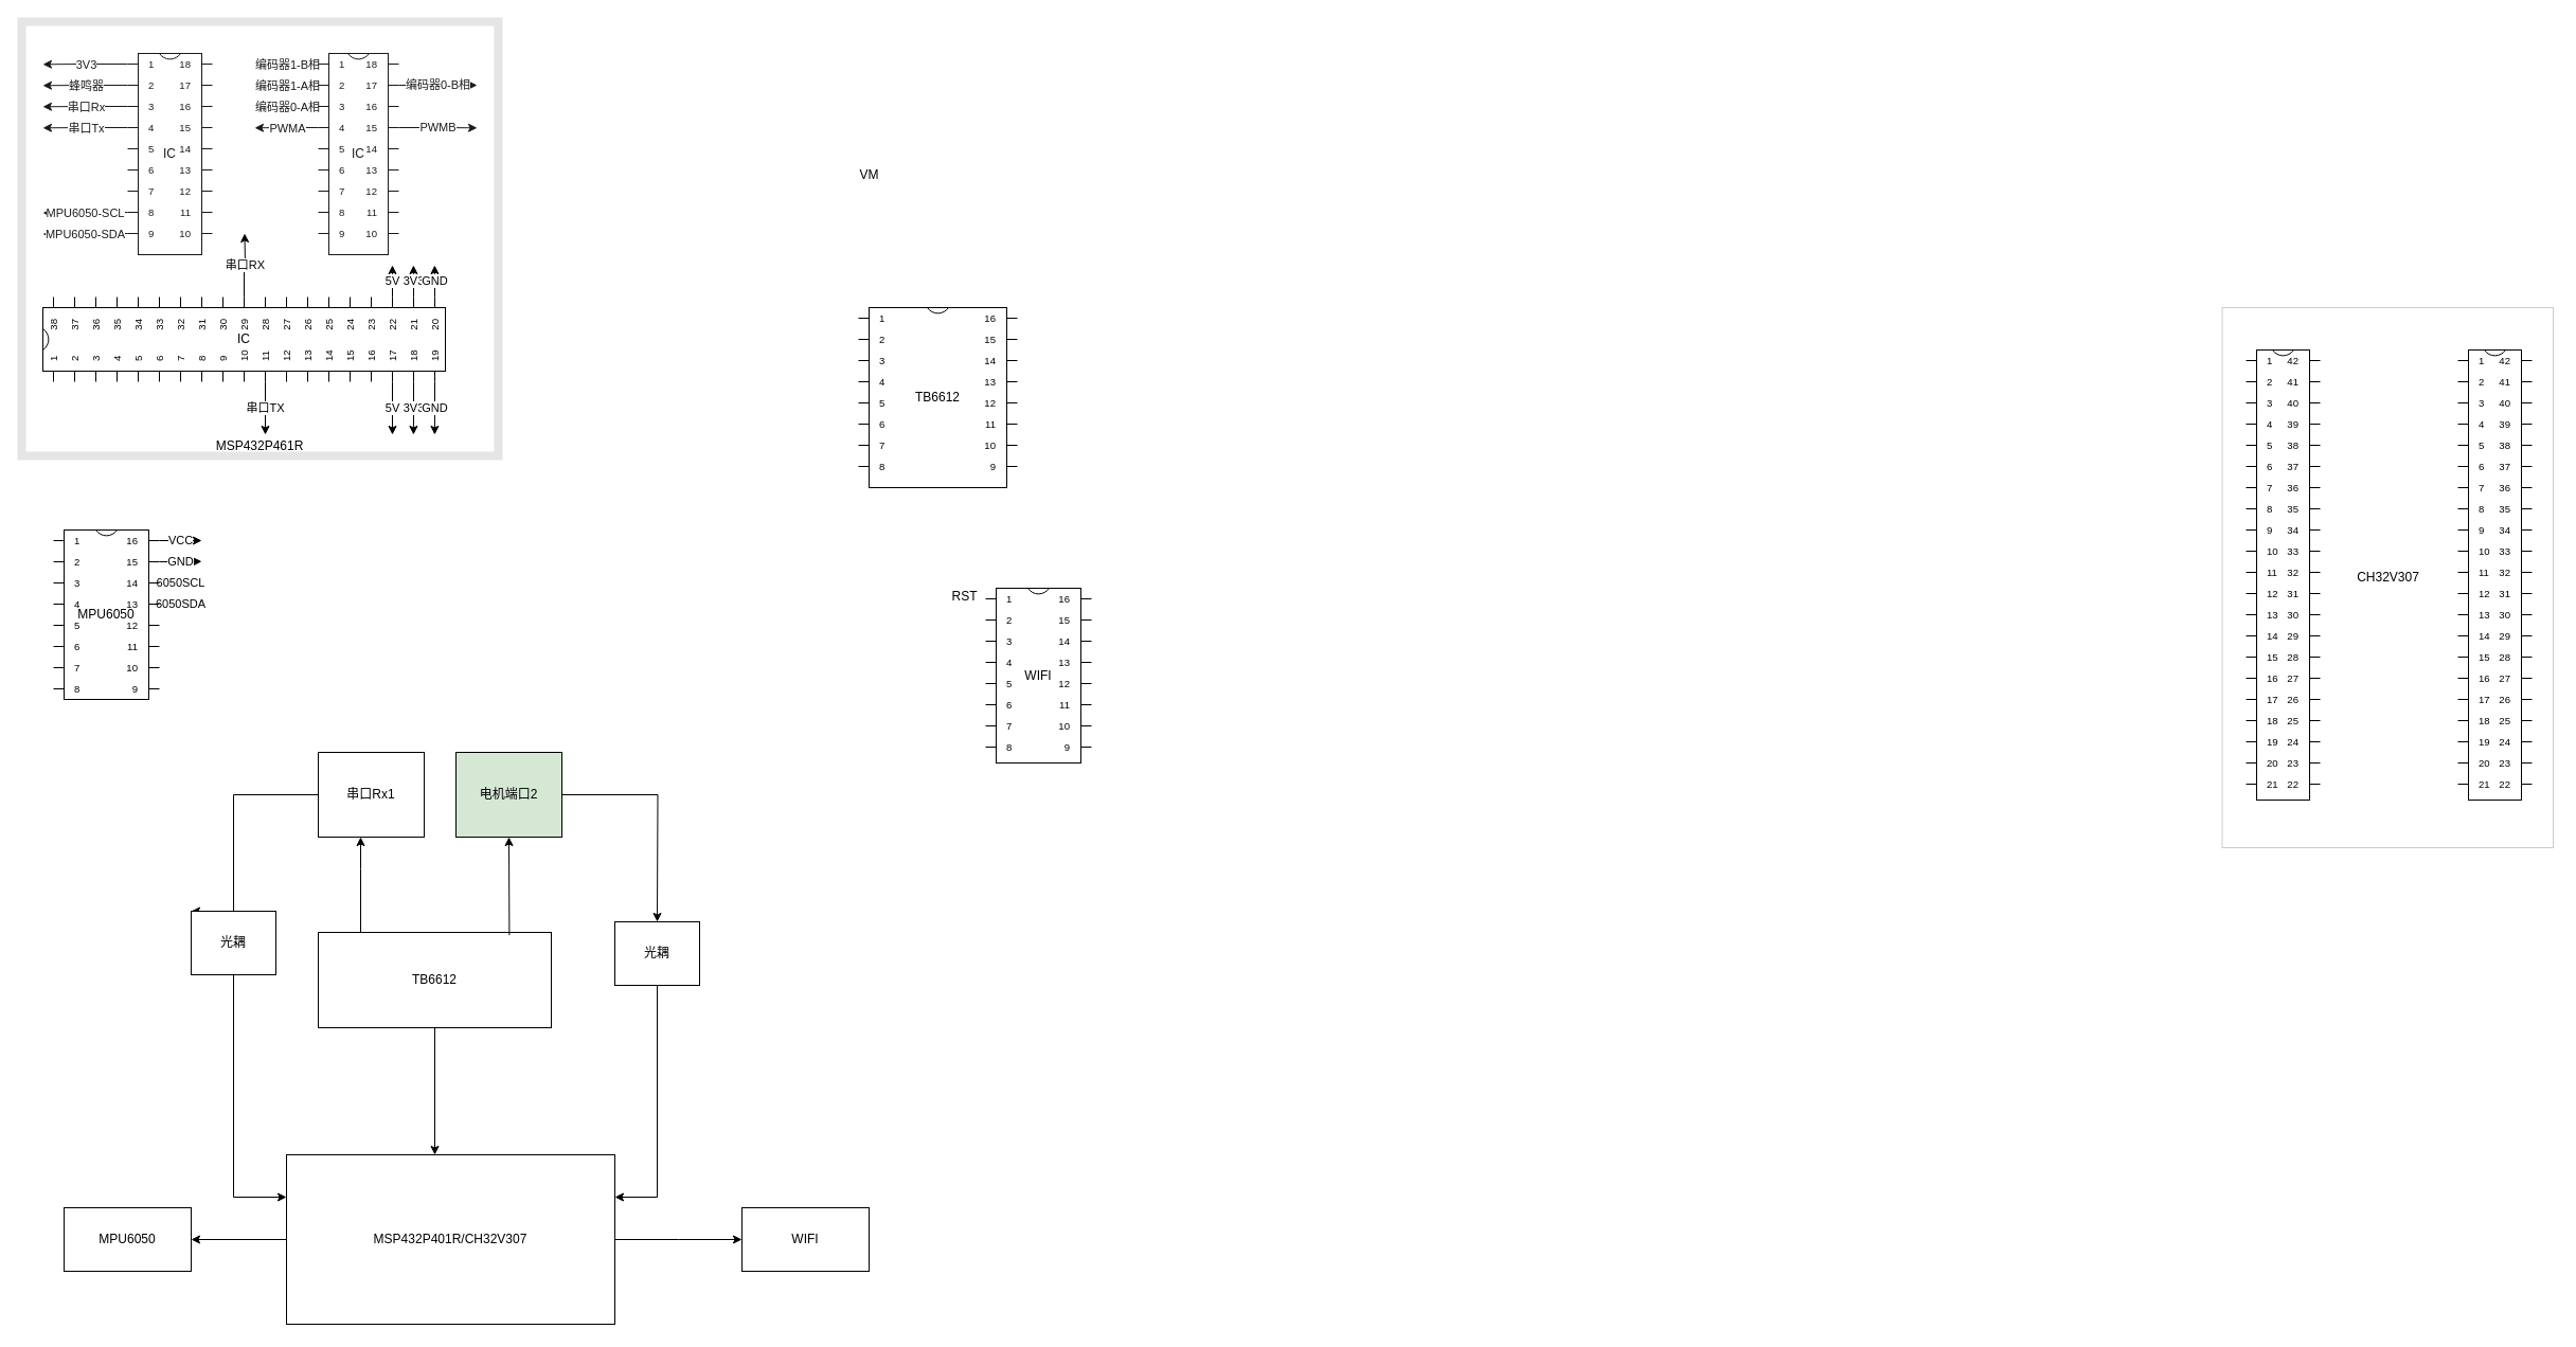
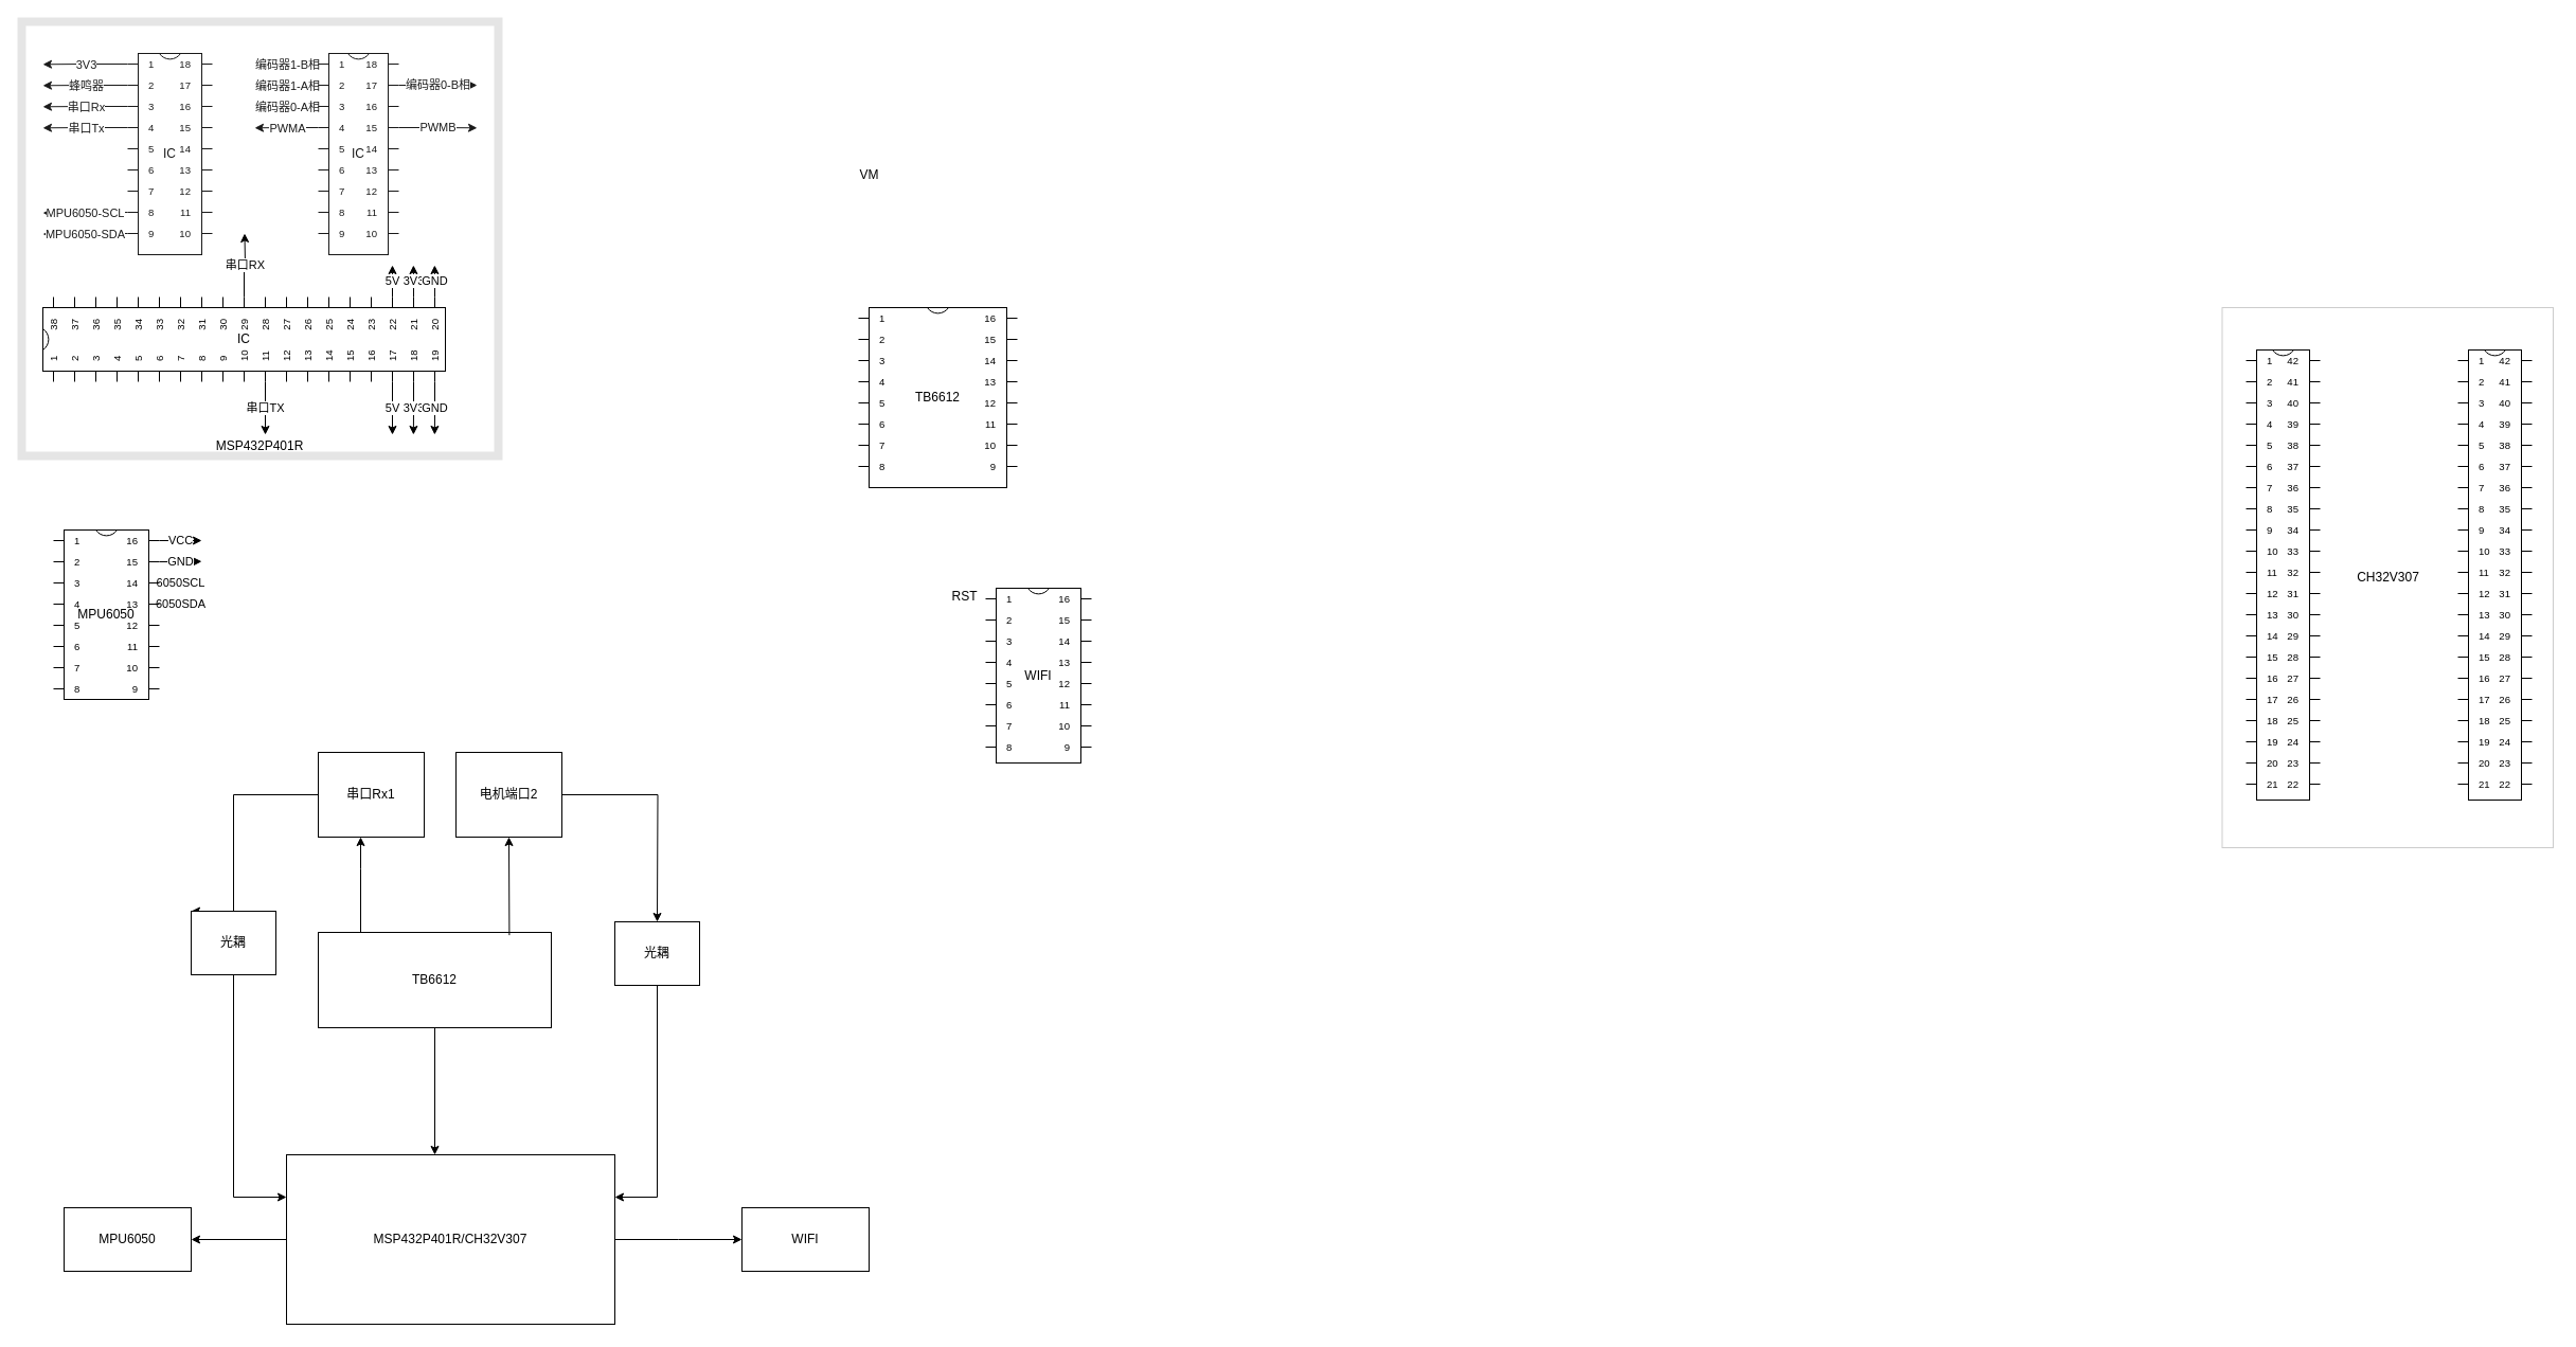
- <mxCell id="16" value="MSP432P461R" style="rounded=0;whiteSpace=wrap;html=1;opacity=10;strokeWidth=8;verticalAlign=bottom;" parent="1" vertex="1"><mxGeometry x="20" y="20" width="450" height="410" as="geometry" /></mxCell>
+ <mxCell id="16" value="MSP432P401R" style="rounded=0;whiteSpace=wrap;html=1;opacity=10;strokeWidth=8;verticalAlign=bottom;" parent="1" vertex="1"><mxGeometry x="20" y="20" width="450" height="410" as="geometry" /></mxCell>
- <mxCell id="44" value="电机端口2" style="rounded=0;whiteSpace=wrap;html=1;fillColor=#d5e8d4;" vertex="1" parent="1"><mxGeometry x="430" y="710" width="100" height="80" as="geometry" /></mxCell>
+ <mxCell id="44" value="电机端口2" style="rounded=0;whiteSpace=wrap;html=1;" vertex="1" parent="1"><mxGeometry x="430" y="710" width="100" height="80" as="geometry" /></mxCell>
